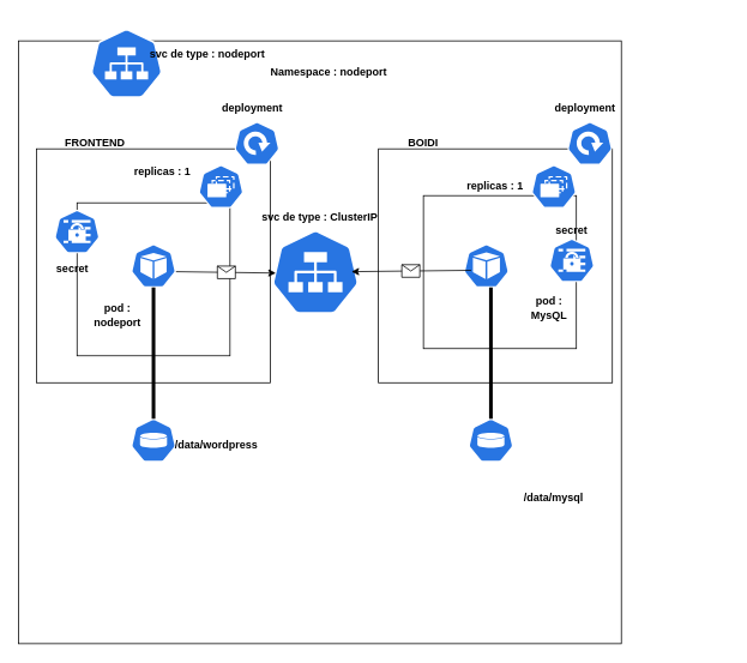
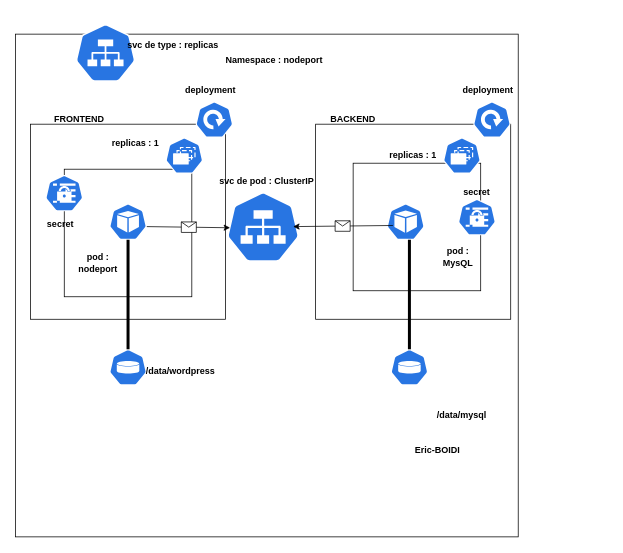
- <mxCell id="7" value="svc de type : nodeport" style="text;html=1;strokeColor=none;fillColor=none;align=center;verticalAlign=middle;whiteSpace=wrap;rounded=0;fontStyle=1" parent="1" vertex="1"><mxGeometry x="160" y="45" width="140" height="30" as="geometry" /></mxCell>
+ <mxCell id="7" value="svc de type : replicas" style="text;html=1;strokeColor=none;fillColor=none;align=center;verticalAlign=middle;whiteSpace=wrap;rounded=0;fontStyle=1" parent="1" vertex="1"><mxGeometry x="160" y="45" width="140" height="30" as="geometry" /></mxCell>
- <mxCell id="38" value="BOIDI" style="text;html=1;strokeColor=none;fillColor=none;align=center;verticalAlign=middle;whiteSpace=wrap;rounded=0;fontStyle=1" parent="1" vertex="1"><mxGeometry x="440" y="144" width="60" height="30" as="geometry" /></mxCell>
+ <mxCell id="38" value="BACKEND" style="text;html=1;strokeColor=none;fillColor=none;align=center;verticalAlign=middle;whiteSpace=wrap;rounded=0;fontStyle=1" parent="1" vertex="1"><mxGeometry x="440" y="144" width="60" height="30" as="geometry" /></mxCell>
- <mxCell id="29" value="svc de type : ClusterIP" style="text;html=1;strokeColor=none;fillColor=none;align=center;verticalAlign=middle;whiteSpace=wrap;rounded=0;fontStyle=1" parent="1" vertex="1"><mxGeometry x="285" y="211" width="140" height="60" as="geometry" /></mxCell>
+ <mxCell id="29" value="svc de pod : ClusterIP" style="text;html=1;strokeColor=none;fillColor=none;align=center;verticalAlign=middle;whiteSpace=wrap;rounded=0;fontStyle=1" parent="1" vertex="1"><mxGeometry x="285" y="211" width="140" height="60" as="geometry" /></mxCell>
+ <mxCell id="34" value="Eric-BOIDI" style="text;html=1;strokeColor=none;fillColor=none;align=center;verticalAlign=middle;whiteSpace=wrap;rounded=0;fontStyle=1" parent="1" vertex="1"><mxGeometry x="525" y="585" width="115" height="30" as="geometry" /></mxCell>
